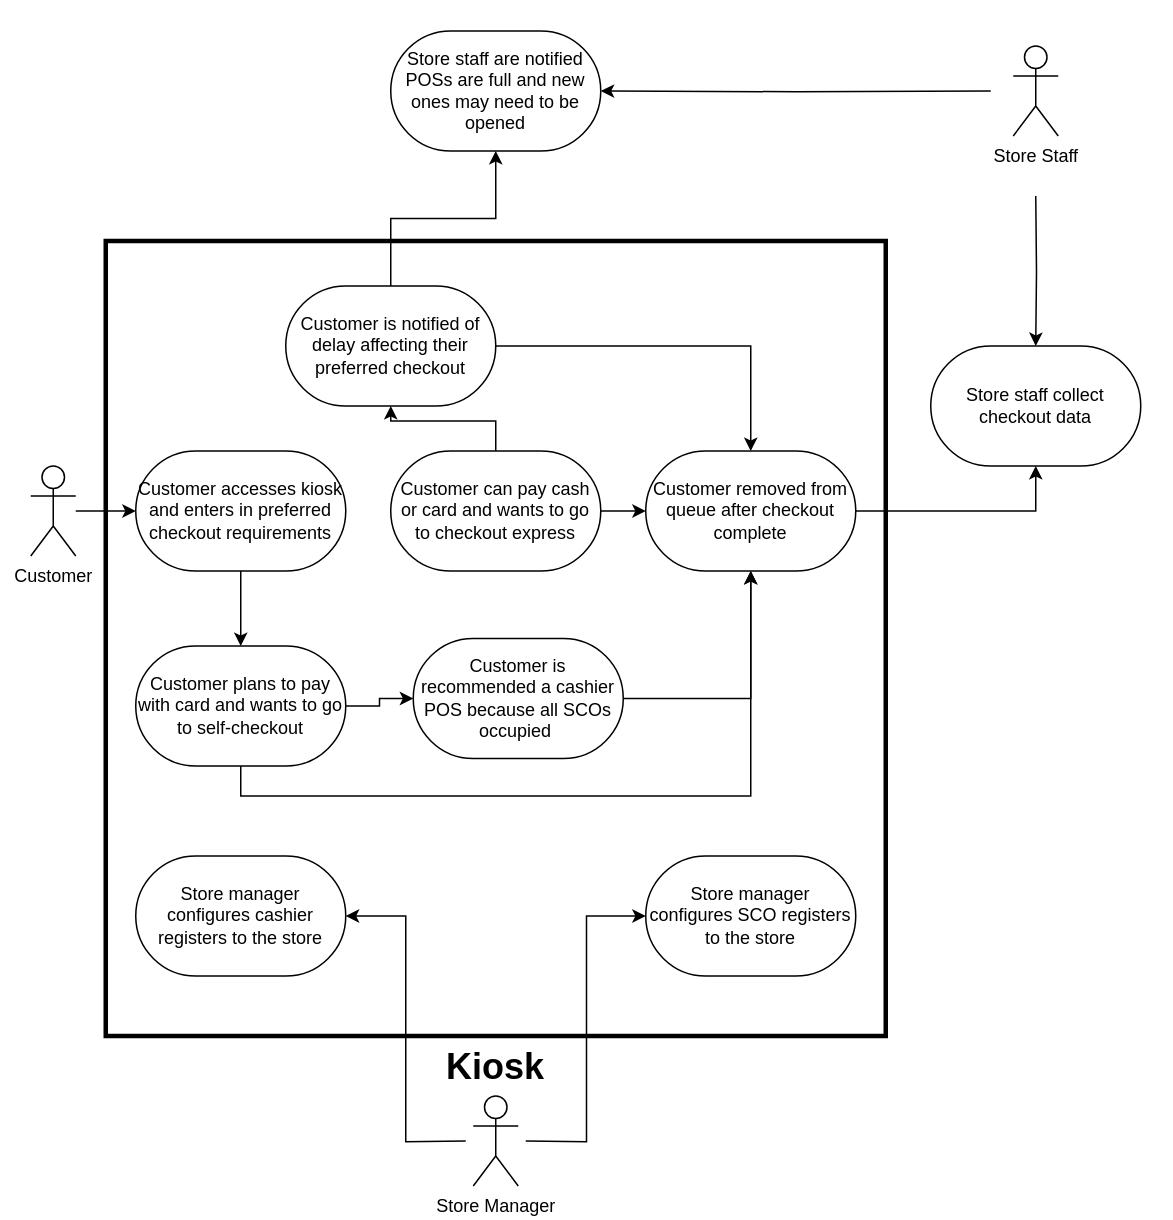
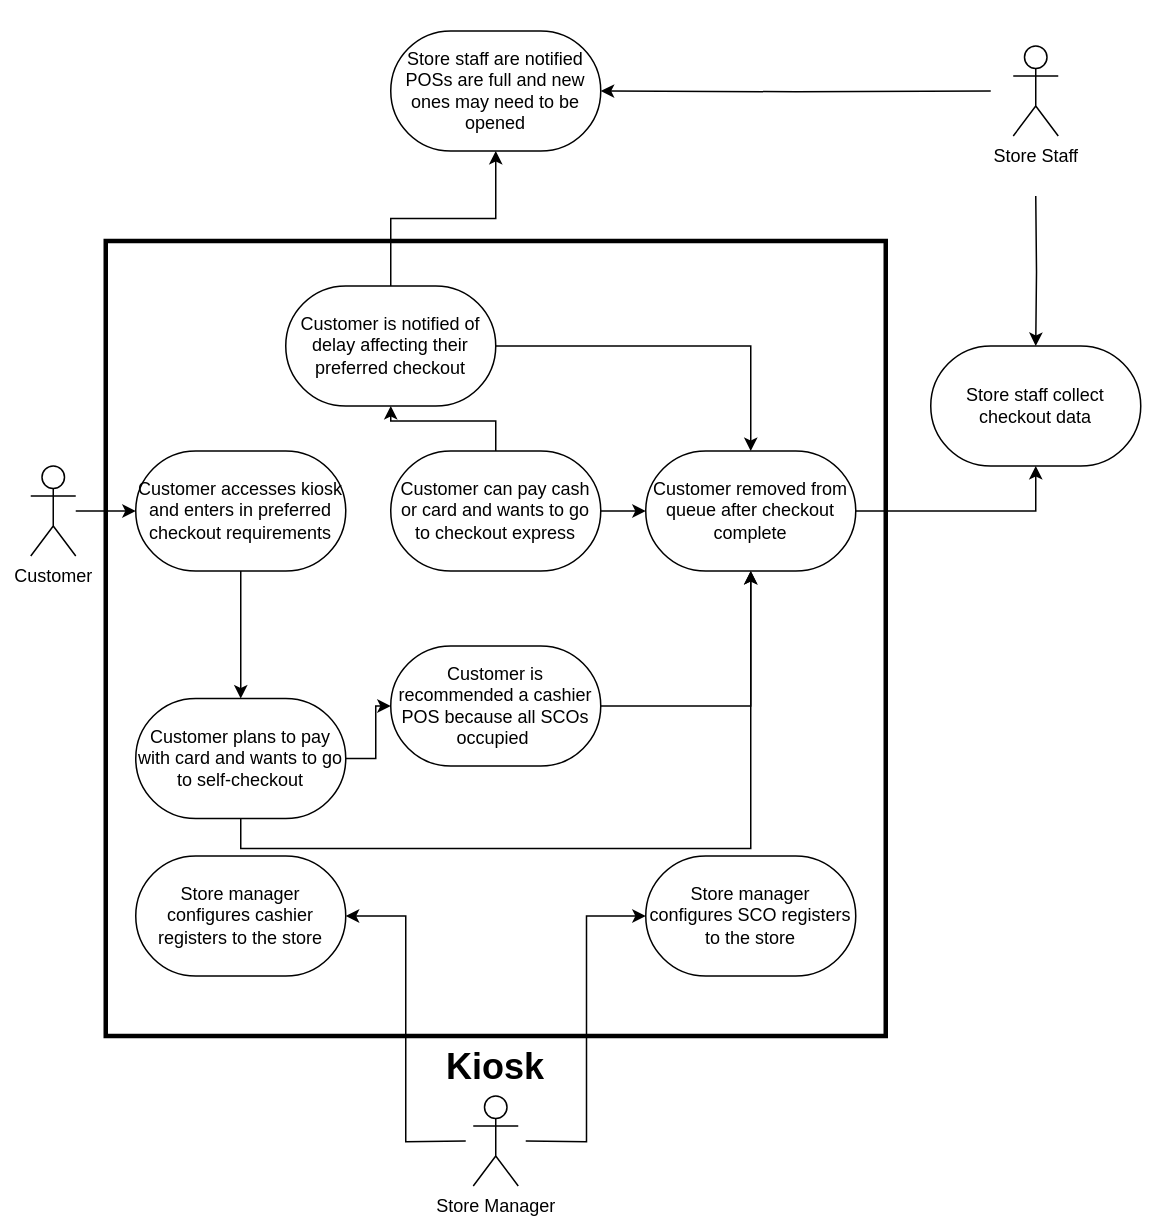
- <mxCell id="18" value="Customer is recommended a cashier POS because all SCOs occupied&amp;nbsp;" style="rounded=1;whiteSpace=wrap;html=1;arcSize=50;" parent="1" vertex="1"><mxGeometry x="275" y="425" width="140" height="80" as="geometry" /></mxCell>
+ <mxCell id="18" value="Customer is recommended a cashier POS because all SCOs occupied&amp;nbsp;" style="rounded=1;whiteSpace=wrap;html=1;arcSize=50;" parent="1" vertex="1"><mxGeometry x="260" y="430" width="140" height="80" as="geometry" /></mxCell>
- <mxCell id="13" value="Customer plans to pay with card and wants to go to self-checkout" style="rounded=1;whiteSpace=wrap;html=1;arcSize=50;" parent="1" vertex="1"><mxGeometry x="90" y="430" width="140" height="80" as="geometry" /></mxCell>
+ <mxCell id="13" value="Customer plans to pay with card and wants to go to self-checkout" style="rounded=1;whiteSpace=wrap;html=1;arcSize=50;" parent="1" vertex="1"><mxGeometry x="90" y="465" width="140" height="80" as="geometry" /></mxCell>
